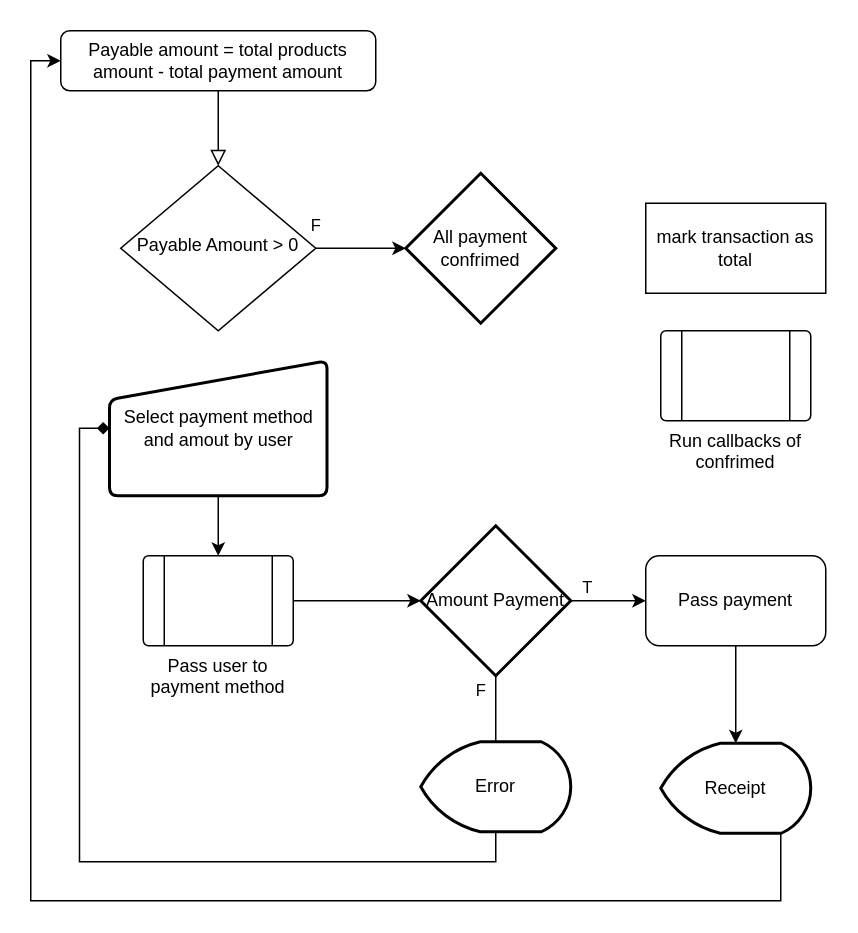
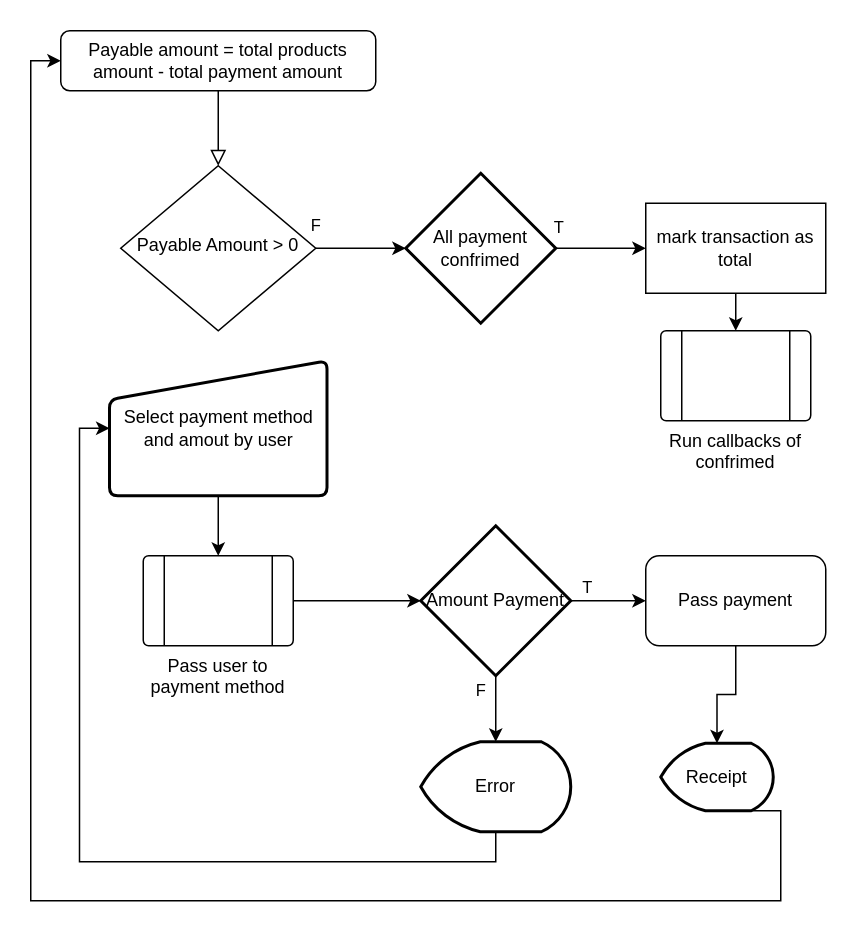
+ <mxCell id="22" style="edgeStyle=orthogonalEdgeStyle;rounded=0;orthogonalLoop=1;jettySize=auto;html=1;exitX=1;exitY=0.5;exitDx=0;exitDy=0;exitPerimeter=0;entryX=0;entryY=0.5;entryDx=0;entryDy=0;" edge="1" parent="1" source="24" target="7"><mxGeometry relative="1" as="geometry" /></mxCell>
+ <mxCell id="23" value="T" style="edgeLabel;html=1;align=center;verticalAlign=middle;resizable=0;points=[];" vertex="1" connectable="0" parent="22"><mxGeometry x="-0.283" y="-2" relative="1" as="geometry"><mxPoint x="-21" y="-17" as="offset" /></mxGeometry></mxCell>
+ <mxCell id="6" style="edgeStyle=orthogonalEdgeStyle;rounded=0;orthogonalLoop=1;jettySize=auto;html=1;exitX=0.5;exitY=1;exitDx=0;exitDy=0;entryX=0.5;entryY=0;entryDx=0;entryDy=0;" edge="1" parent="1" source="7" target="25"><mxGeometry relative="1" as="geometry" /></mxCell>
- <mxCell id="20" style="edgeStyle=orthogonalEdgeStyle;rounded=0;orthogonalLoop=1;jettySize=auto;html=1;exitX=0.5;exitY=1;exitDx=0;exitDy=0;exitPerimeter=0;entryX=0;entryY=0.5;entryDx=0;entryDy=0;endArrow=diamond;" edge="1" parent="1" source="21" target="11"><mxGeometry relative="1" as="geometry" /></mxCell>
+ <mxCell id="20" style="edgeStyle=orthogonalEdgeStyle;rounded=0;orthogonalLoop=1;jettySize=auto;html=1;exitX=0.5;exitY=1;exitDx=0;exitDy=0;exitPerimeter=0;entryX=0;entryY=0.5;entryDx=0;entryDy=0;" edge="1" parent="1" source="21" target="11"><mxGeometry relative="1" as="geometry" /></mxCell>
- <mxCell id="12" value="F" style="edgeStyle=orthogonalEdgeStyle;rounded=0;orthogonalLoop=1;jettySize=auto;html=1;exitX=0.5;exitY=1;exitDx=0;exitDy=0;exitPerimeter=0;entryX=0.5;entryY=0;entryDx=0;entryDy=0;entryPerimeter=0;endArrow=none;" edge="1" parent="1" source="15" target="21"><mxGeometry x="-0.556" y="-10" relative="1" as="geometry"><mxPoint as="offset" /></mxGeometry></mxCell>
+ <mxCell id="12" value="F" style="edgeStyle=orthogonalEdgeStyle;rounded=0;orthogonalLoop=1;jettySize=auto;html=1;exitX=0.5;exitY=1;exitDx=0;exitDy=0;exitPerimeter=0;entryX=0.5;entryY=0;entryDx=0;entryDy=0;entryPerimeter=0;" edge="1" parent="1" source="15" target="21"><mxGeometry x="-0.556" y="-10" relative="1" as="geometry"><mxPoint as="offset" /></mxGeometry></mxCell>
- <mxCell id="19" value="Receipt" style="strokeWidth=2;html=1;shape=mxgraph.flowchart.display;whiteSpace=wrap;" vertex="1" parent="1"><mxGeometry x="440" y="495" width="100" height="60" as="geometry" /></mxCell>
+ <mxCell id="19" value="Receipt" style="strokeWidth=2;html=1;shape=mxgraph.flowchart.display;whiteSpace=wrap;" vertex="1" parent="1"><mxGeometry x="440" y="495" width="75" height="45" as="geometry" /></mxCell>
